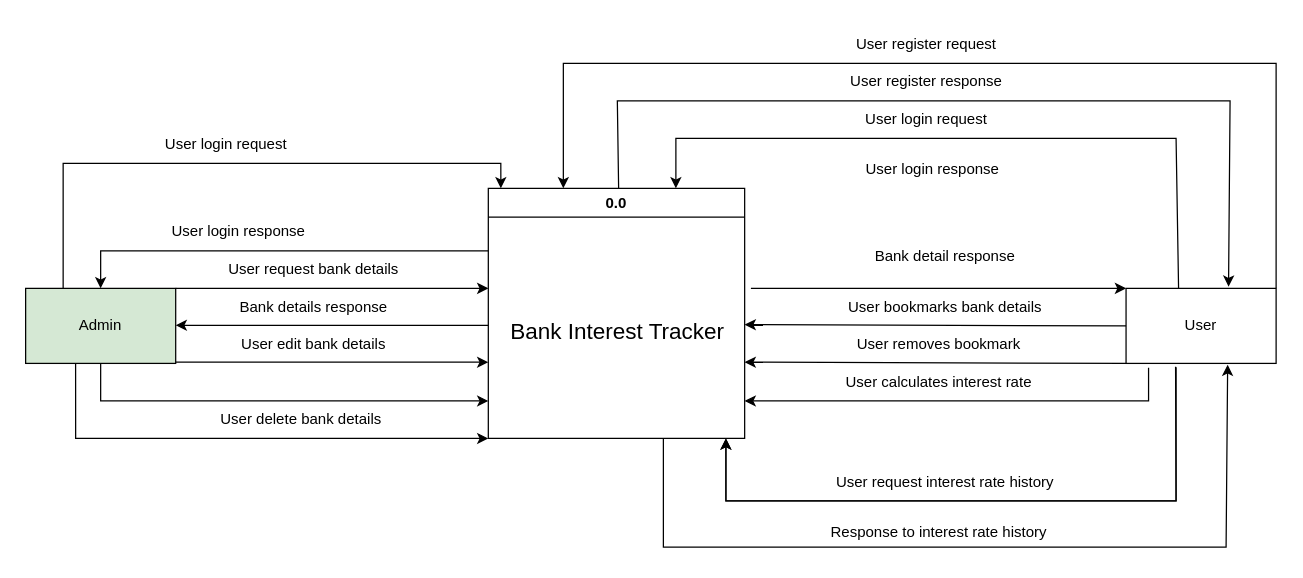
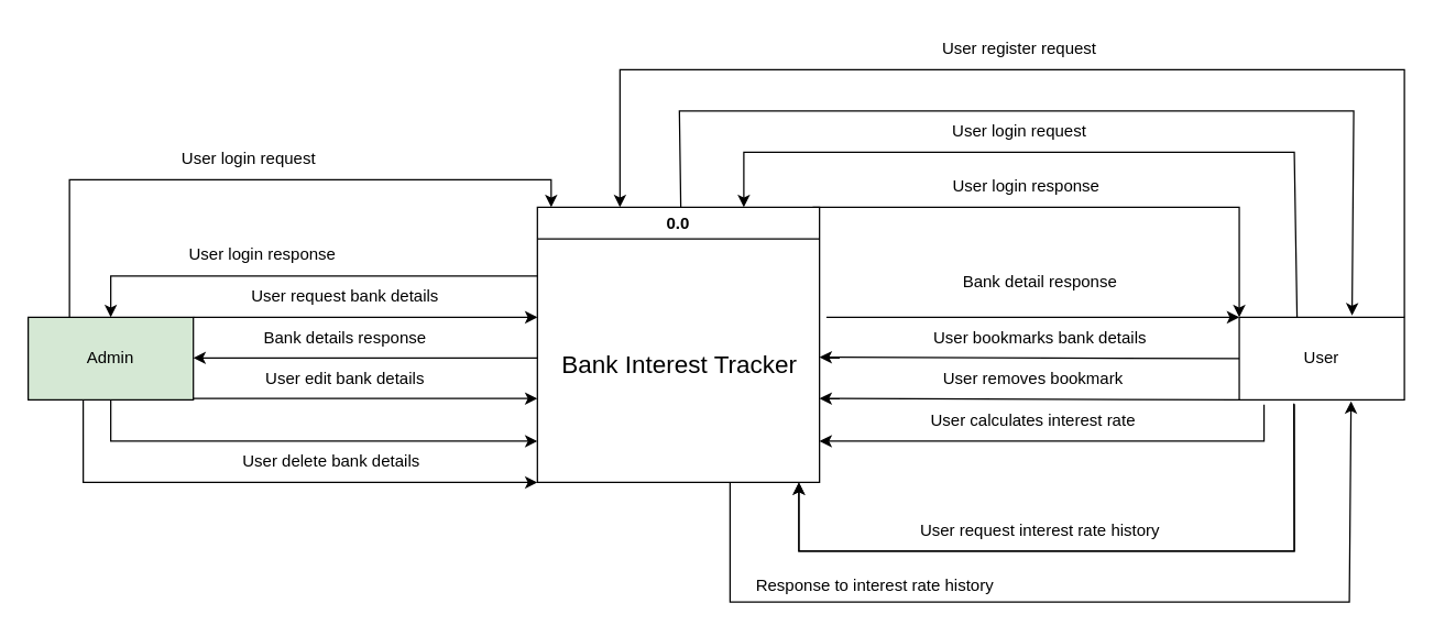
- <mxCell id="22" value="User register response" style="text;html=1;align=center;verticalAlign=middle;resizable=0;points=[];autosize=1;strokeColor=none;fillColor=none;" vertex="1" parent="1"><mxGeometry x="670" y="50" width="140" height="30" as="geometry" /></mxCell>
+ <mxCell id="24" value="" style="endArrow=classic;html=1;rounded=0;entryX=0;entryY=0;entryDx=0;entryDy=0;exitX=0.976;exitY=0;exitDx=0;exitDy=0;exitPerimeter=0;" edge="1" parent="1" source="3" target="6"><mxGeometry width="50" height="50" relative="1" as="geometry"><mxPoint x="600" y="150" as="sourcePoint" /><mxPoint x="1050" y="140" as="targetPoint" /><Array as="points"><mxPoint x="900" y="150" /></Array></mxGeometry></mxCell>
- <mxCell id="39" value="Response to interest rate history" style="text;html=1;align=center;verticalAlign=middle;resizable=0;points=[];autosize=1;strokeColor=none;fillColor=none;" vertex="1" parent="1"><mxGeometry x="650" y="410" width="200" height="30" as="geometry" /></mxCell>
+ <mxCell id="39" value="Response to interest rate history" style="text;html=1;align=center;verticalAlign=middle;resizable=0;points=[];autosize=1;strokeColor=none;fillColor=none;" vertex="1" parent="1"><mxGeometry x="535" y="410" width="200" height="30" as="geometry" /></mxCell>
